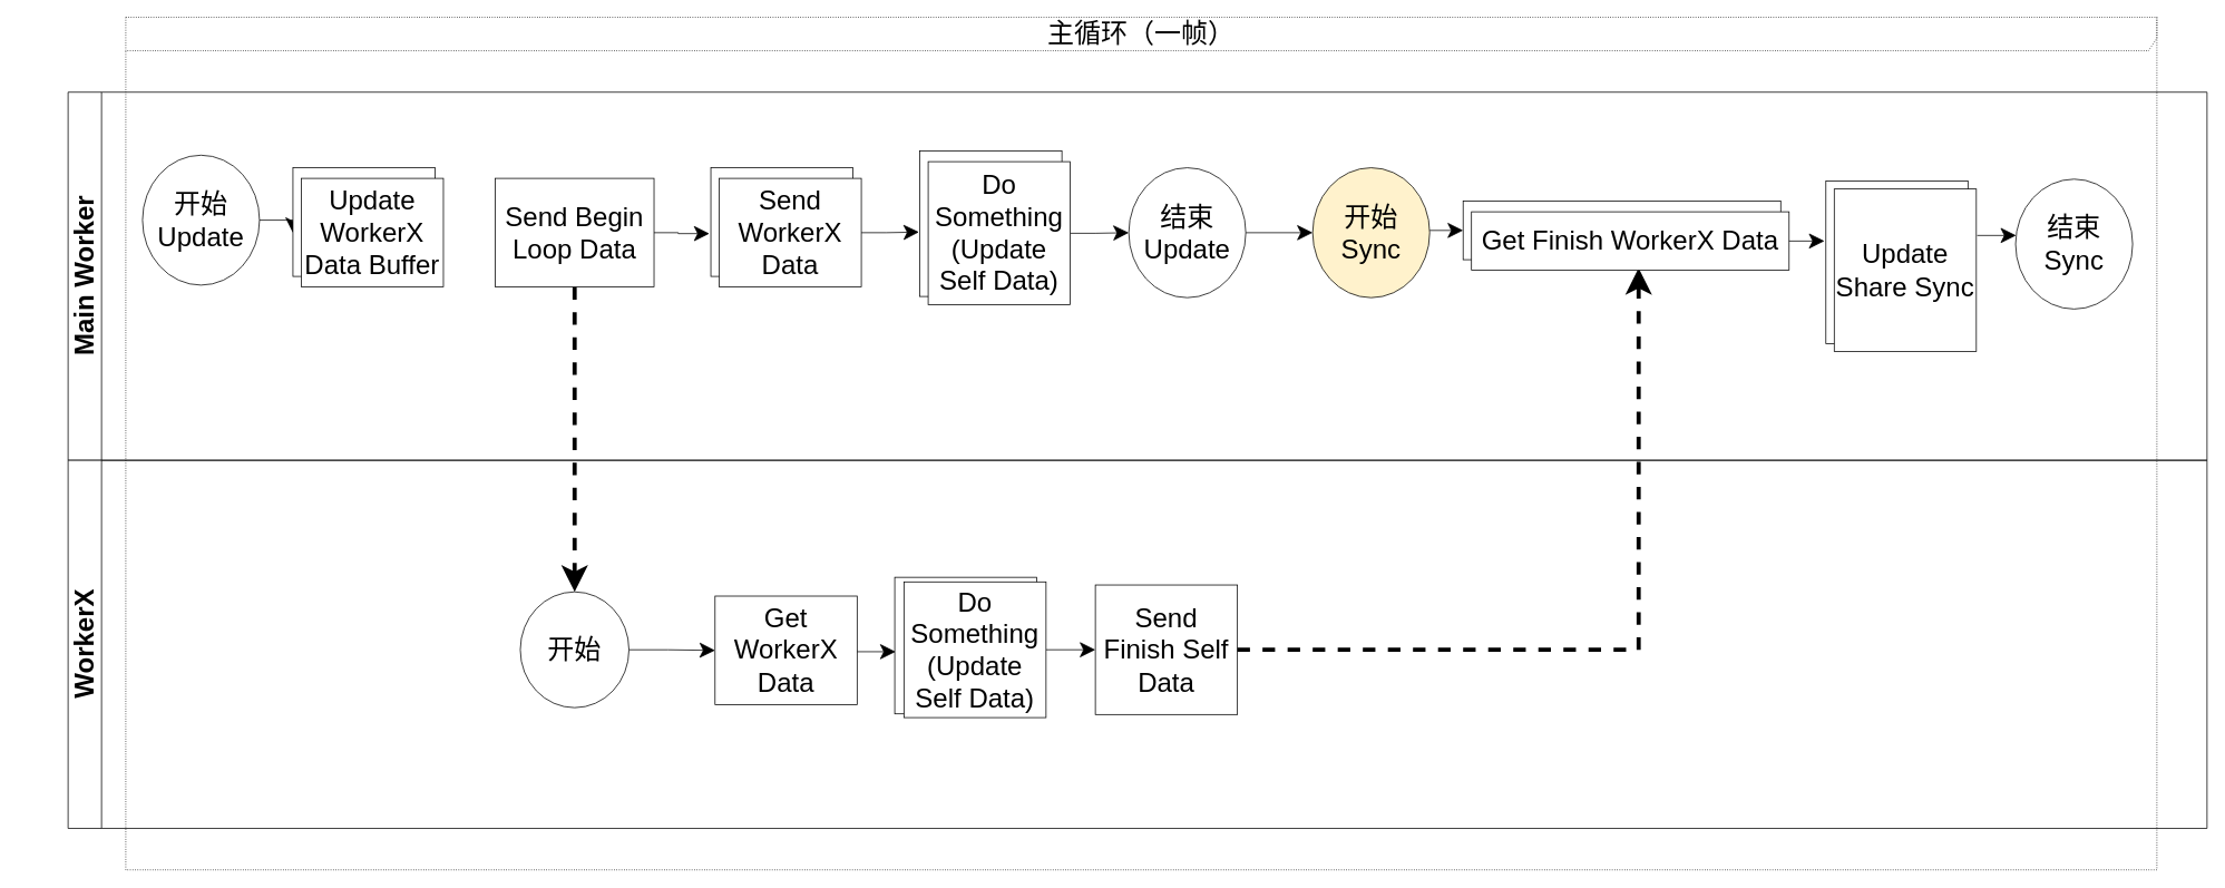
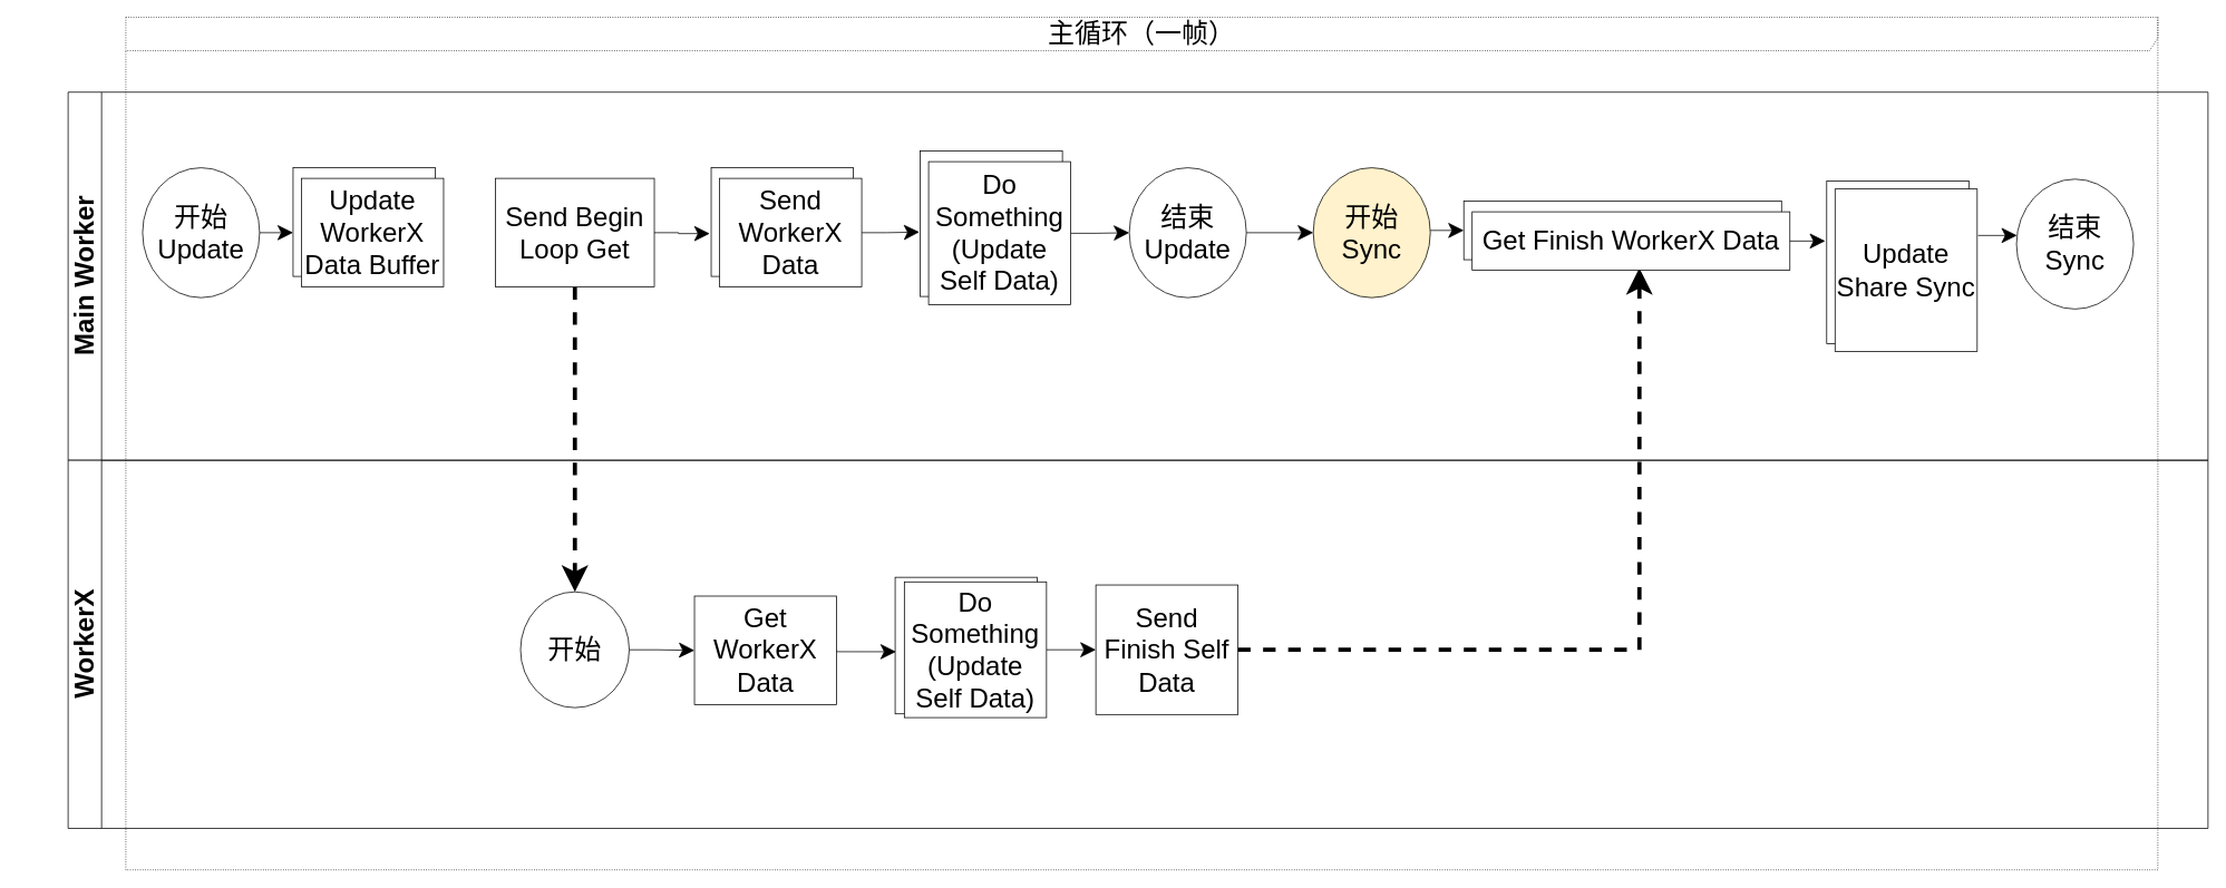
- <mxCell id="5" value="开始&lt;br&gt;Update" style="ellipse;whiteSpace=wrap;html=1;fontSize=32;" vertex="1" parent="1"><mxGeometry x="170" y="185" width="140" height="155.42" as="geometry" /></mxCell>
+ <mxCell id="5" value="开始&lt;br&gt;Update" style="ellipse;whiteSpace=wrap;html=1;fontSize=32;" vertex="1" parent="1"><mxGeometry x="170" y="200" width="140" height="155.42" as="geometry" /></mxCell>
- <mxCell id="11" value="Send Begin Loop Data" style="whiteSpace=wrap;html=1;fontSize=32;" vertex="1" parent="1"><mxGeometry x="592" y="212.71" width="190" height="130" as="geometry" /></mxCell>
+ <mxCell id="11" value="Send Begin Loop Get" style="whiteSpace=wrap;html=1;fontSize=32;" vertex="1" parent="1"><mxGeometry x="592" y="212.71" width="190" height="130" as="geometry" /></mxCell>
- <mxCell id="23" value="Get WorkerX Data" style="whiteSpace=wrap;html=1;fontSize=32;" vertex="1" parent="1"><mxGeometry x="855" y="712.47" width="170" height="130" as="geometry" /></mxCell>
+ <mxCell id="23" value="Get WorkerX Data" style="whiteSpace=wrap;html=1;fontSize=32;" vertex="1" parent="1"><mxGeometry x="830" y="712.47" width="170" height="130" as="geometry" /></mxCell>
